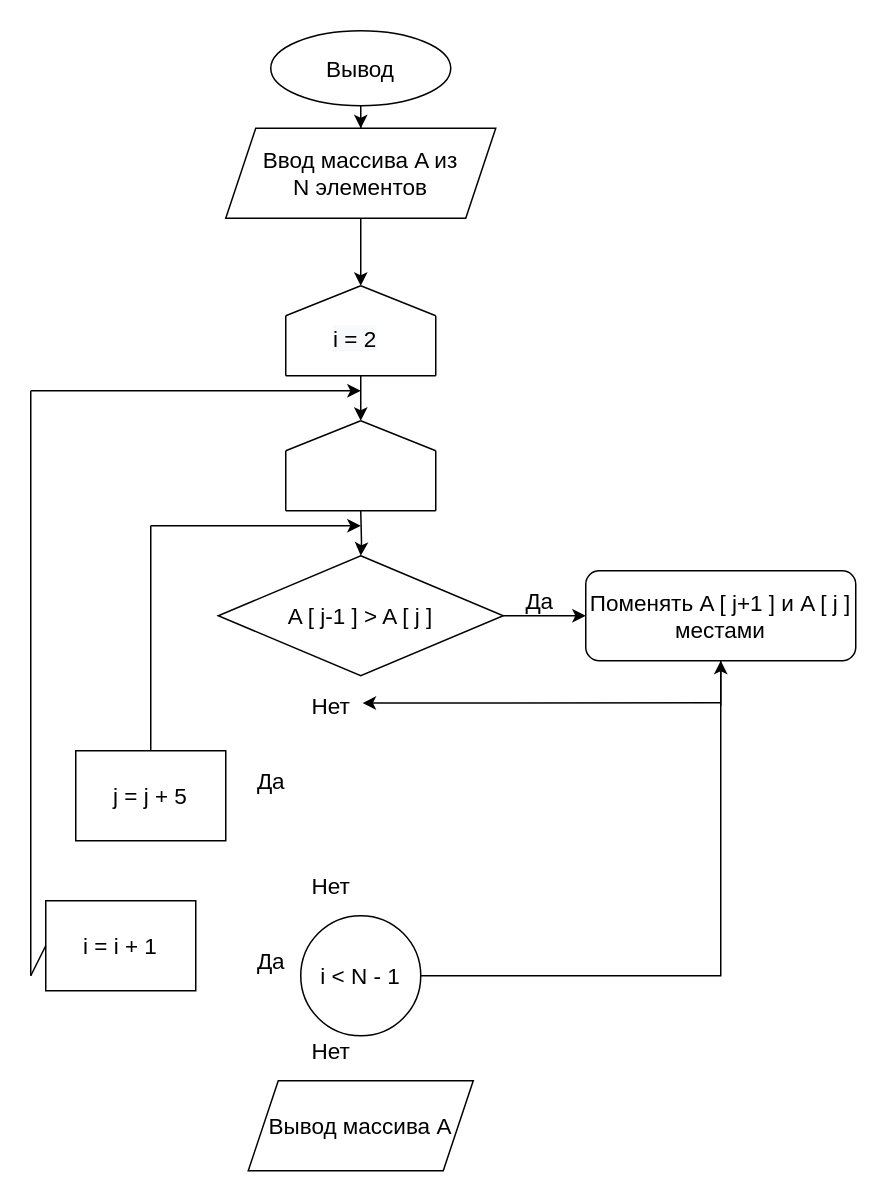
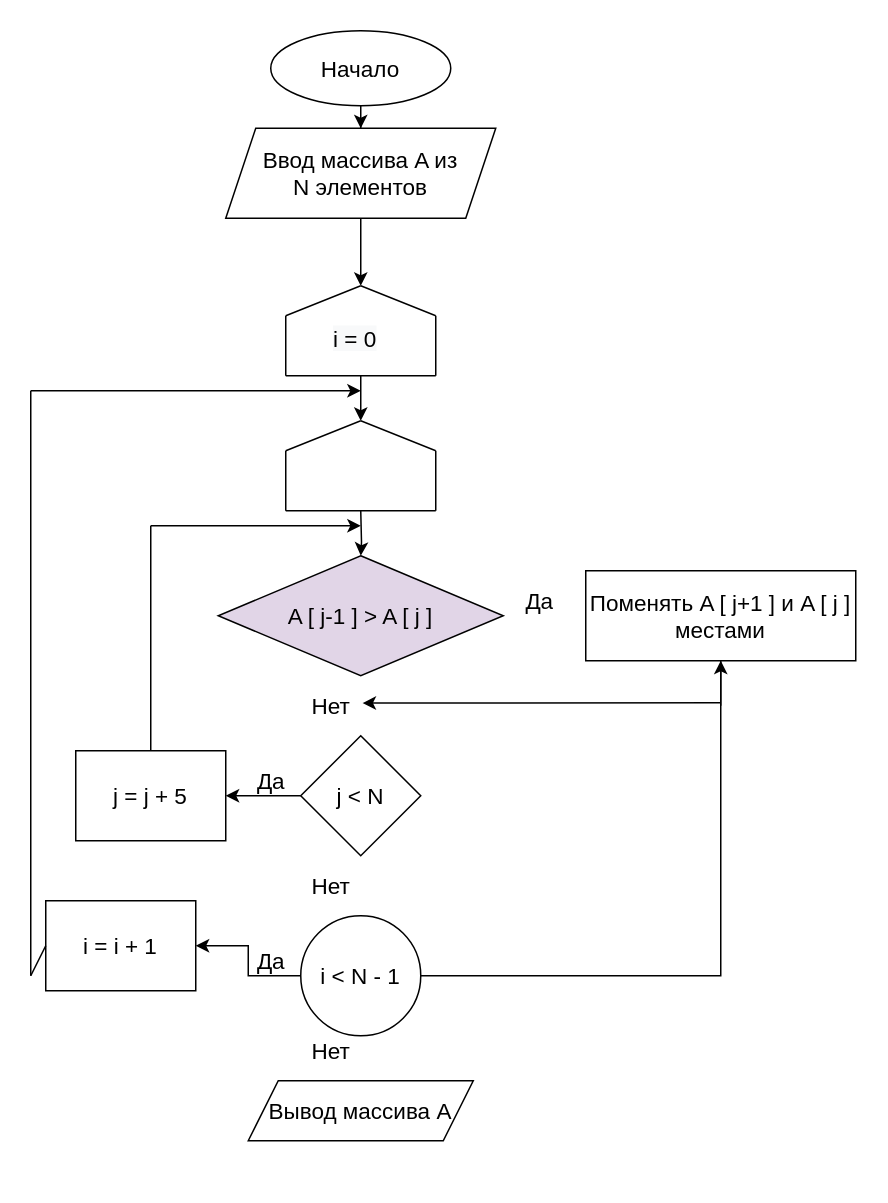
- <mxCell id="3" value="&lt;font style=&quot;font-size: 15px&quot;&gt;Вывод&lt;/font&gt;" style="ellipse;whiteSpace=wrap;html=1;" vertex="1" parent="1"><mxGeometry x="180" y="20" width="120" height="50" as="geometry" /></mxCell>
+ <mxCell id="3" value="&lt;font style=&quot;font-size: 15px&quot;&gt;Начало&lt;/font&gt;" style="ellipse;whiteSpace=wrap;html=1;" vertex="1" parent="1"><mxGeometry x="180" y="20" width="120" height="50" as="geometry" /></mxCell>
- <mxCell id="44" value="&lt;span style=&quot;color: rgb(0, 0, 0); font-family: helvetica; font-size: 15px; font-style: normal; font-weight: 400; letter-spacing: normal; text-align: center; text-indent: 0px; text-transform: none; word-spacing: 0px; background-color: rgb(248, 249, 250); display: inline; float: none;&quot;&gt;i = 2&lt;/span&gt;" style="text;whiteSpace=wrap;html=1;fontSize=15;" vertex="1" parent="38"><mxGeometry x="30" y="20" width="40" height="30" as="geometry" /></mxCell>
+ <mxCell id="44" value="&lt;span style=&quot;color: rgb(0, 0, 0); font-family: helvetica; font-size: 15px; font-style: normal; font-weight: 400; letter-spacing: normal; text-align: center; text-indent: 0px; text-transform: none; word-spacing: 0px; background-color: rgb(248, 249, 250); display: inline; float: none;&quot;&gt;i = 0&lt;/span&gt;" style="text;whiteSpace=wrap;html=1;fontSize=15;" vertex="1" parent="38"><mxGeometry x="30" y="20" width="40" height="30" as="geometry" /></mxCell>
- <mxCell id="9" value="&lt;font style=&quot;font-size: 15px&quot;&gt;A [ j-1 ] &amp;gt; A [ j ]&lt;/font&gt;" style="rhombus;whiteSpace=wrap;html=1;" vertex="1" parent="1"><mxGeometry x="145" y="370" width="190" height="80" as="geometry" /></mxCell>
+ <mxCell id="9" value="&lt;font style=&quot;font-size: 15px&quot;&gt;A [ j-1 ] &amp;gt; A [ j ]&lt;/font&gt;" style="rhombus;whiteSpace=wrap;html=1;fillColor=#e1d5e7;" vertex="1" parent="1"><mxGeometry x="145" y="370" width="190" height="80" as="geometry" /></mxCell>
- <mxCell id="8" value="" style="edgeStyle=orthogonalEdgeStyle;rounded=0;orthogonalLoop=1;jettySize=auto;html=1;" edge="1" parent="1" source="9" target="10"><mxGeometry relative="1" as="geometry" /></mxCell>
- <mxCell id="10" value="&lt;font style=&quot;font-size: 15px&quot;&gt;Поменять A [ j+1 ] и A [ j ] местами&lt;/font&gt;" style="whiteSpace=wrap;html=1;rounded=1;" vertex="1" parent="1"><mxGeometry x="390" y="380" width="180" height="60" as="geometry" /></mxCell>
+ <mxCell id="10" value="&lt;font style=&quot;font-size: 15px&quot;&gt;Поменять A [ j+1 ] и A [ j ] местами&lt;/font&gt;" style="rounded=0;whiteSpace=wrap;html=1;" vertex="1" parent="1"><mxGeometry x="390" y="380" width="180" height="60" as="geometry" /></mxCell>
+ <mxCell id="11" value="" style="edgeStyle=orthogonalEdgeStyle;rounded=0;orthogonalLoop=1;jettySize=auto;html=1;" edge="1" parent="1" source="12" target="16"><mxGeometry relative="1" as="geometry" /></mxCell>
+ <mxCell id="12" value="&lt;font style=&quot;font-size: 15px&quot;&gt;j &amp;lt; N&lt;/font&gt;" style="rhombus;whiteSpace=wrap;html=1;" vertex="1" parent="1"><mxGeometry x="200" y="490" width="80" height="80" as="geometry" /></mxCell>
+ <mxCell id="13" value="" style="edgeStyle=orthogonalEdgeStyle;rounded=0;orthogonalLoop=1;jettySize=auto;html=1;" edge="1" parent="1" source="15" target="17"><mxGeometry relative="1" as="geometry" /></mxCell>
- <mxCell id="18" value="&lt;font style=&quot;font-size: 15px&quot;&gt;Вывод массива А&lt;/font&gt;" style="shape=parallelogram;perimeter=parallelogramPerimeter;whiteSpace=wrap;html=1;fixedSize=1;" vertex="1" parent="1"><mxGeometry x="165" y="720" width="150" height="60" as="geometry" /></mxCell>
+ <mxCell id="18" value="&lt;font style=&quot;font-size: 15px&quot;&gt;Вывод массива А&lt;/font&gt;" style="shape=parallelogram;perimeter=parallelogramPerimeter;whiteSpace=wrap;html=1;fixedSize=1;" vertex="1" parent="1"><mxGeometry x="165" y="720" width="150" height="40" as="geometry" /></mxCell>
